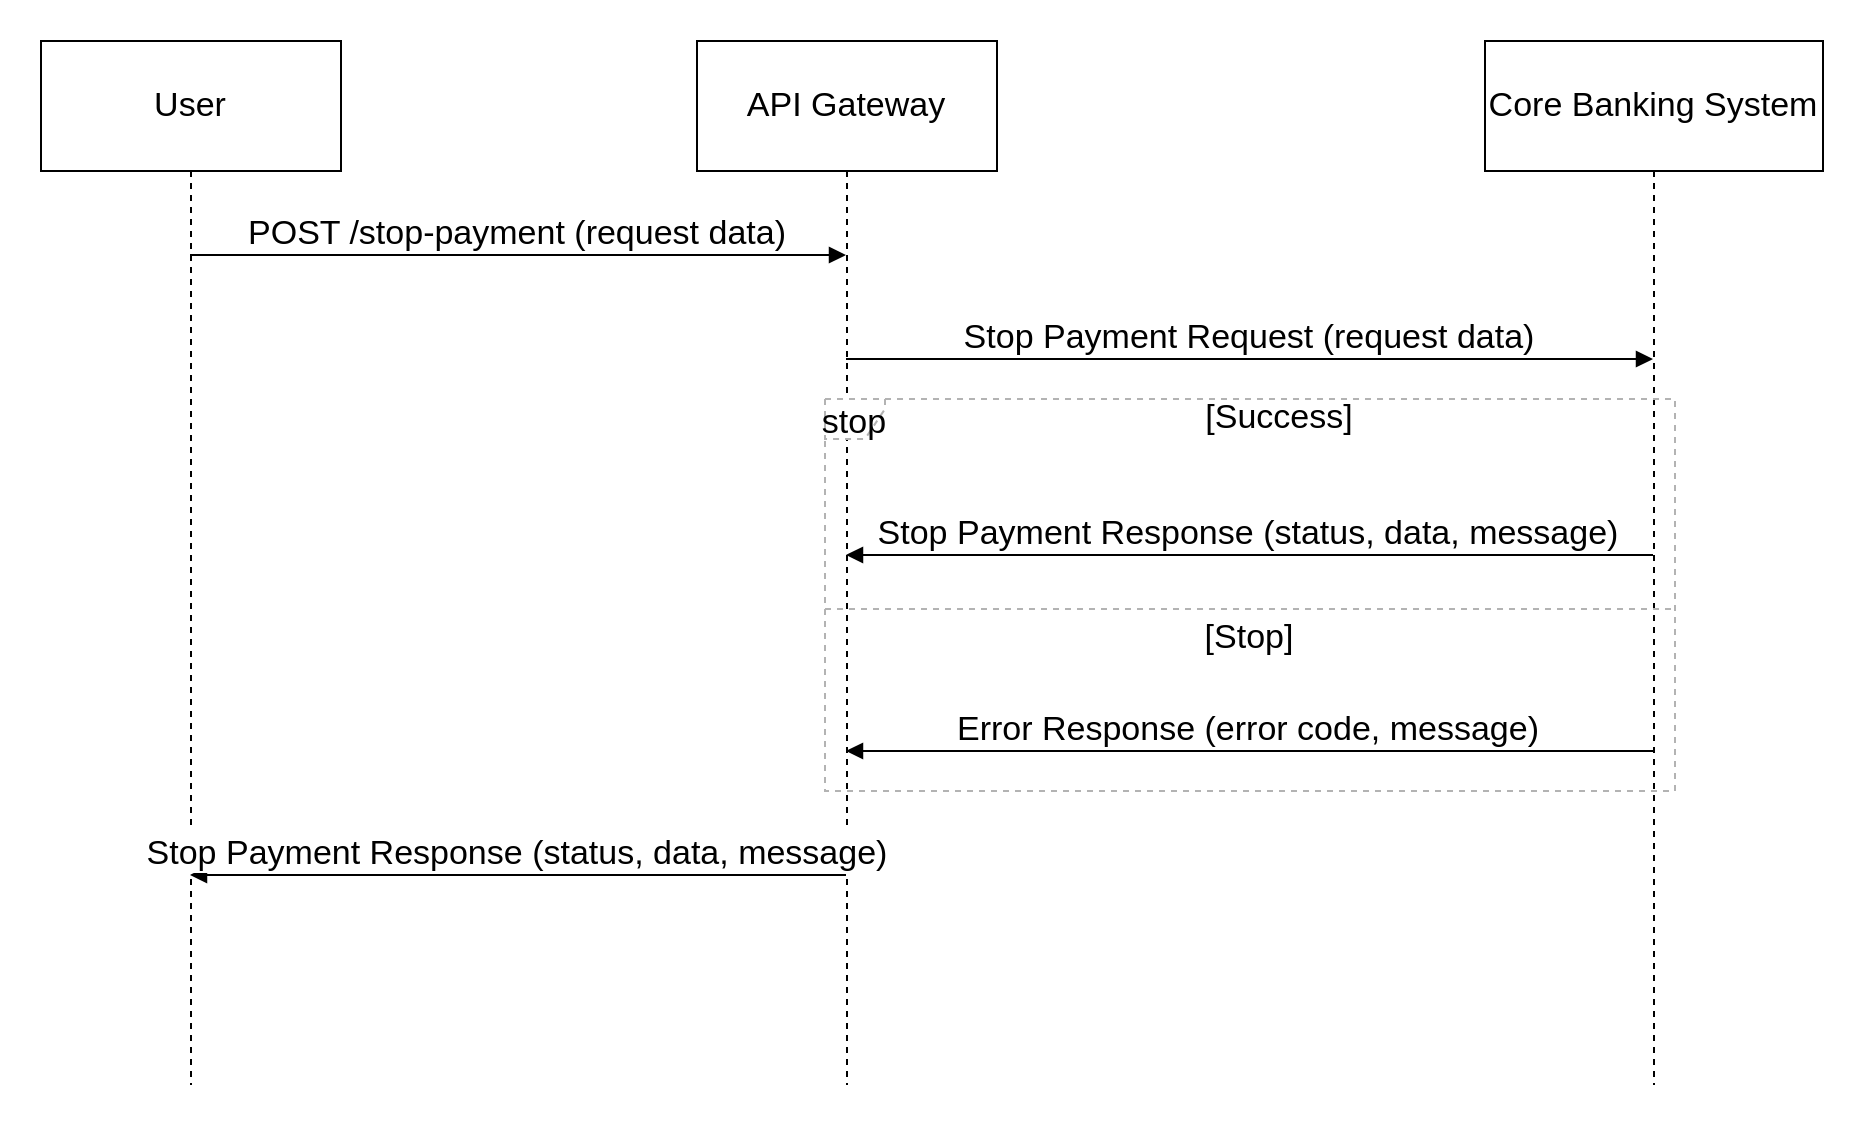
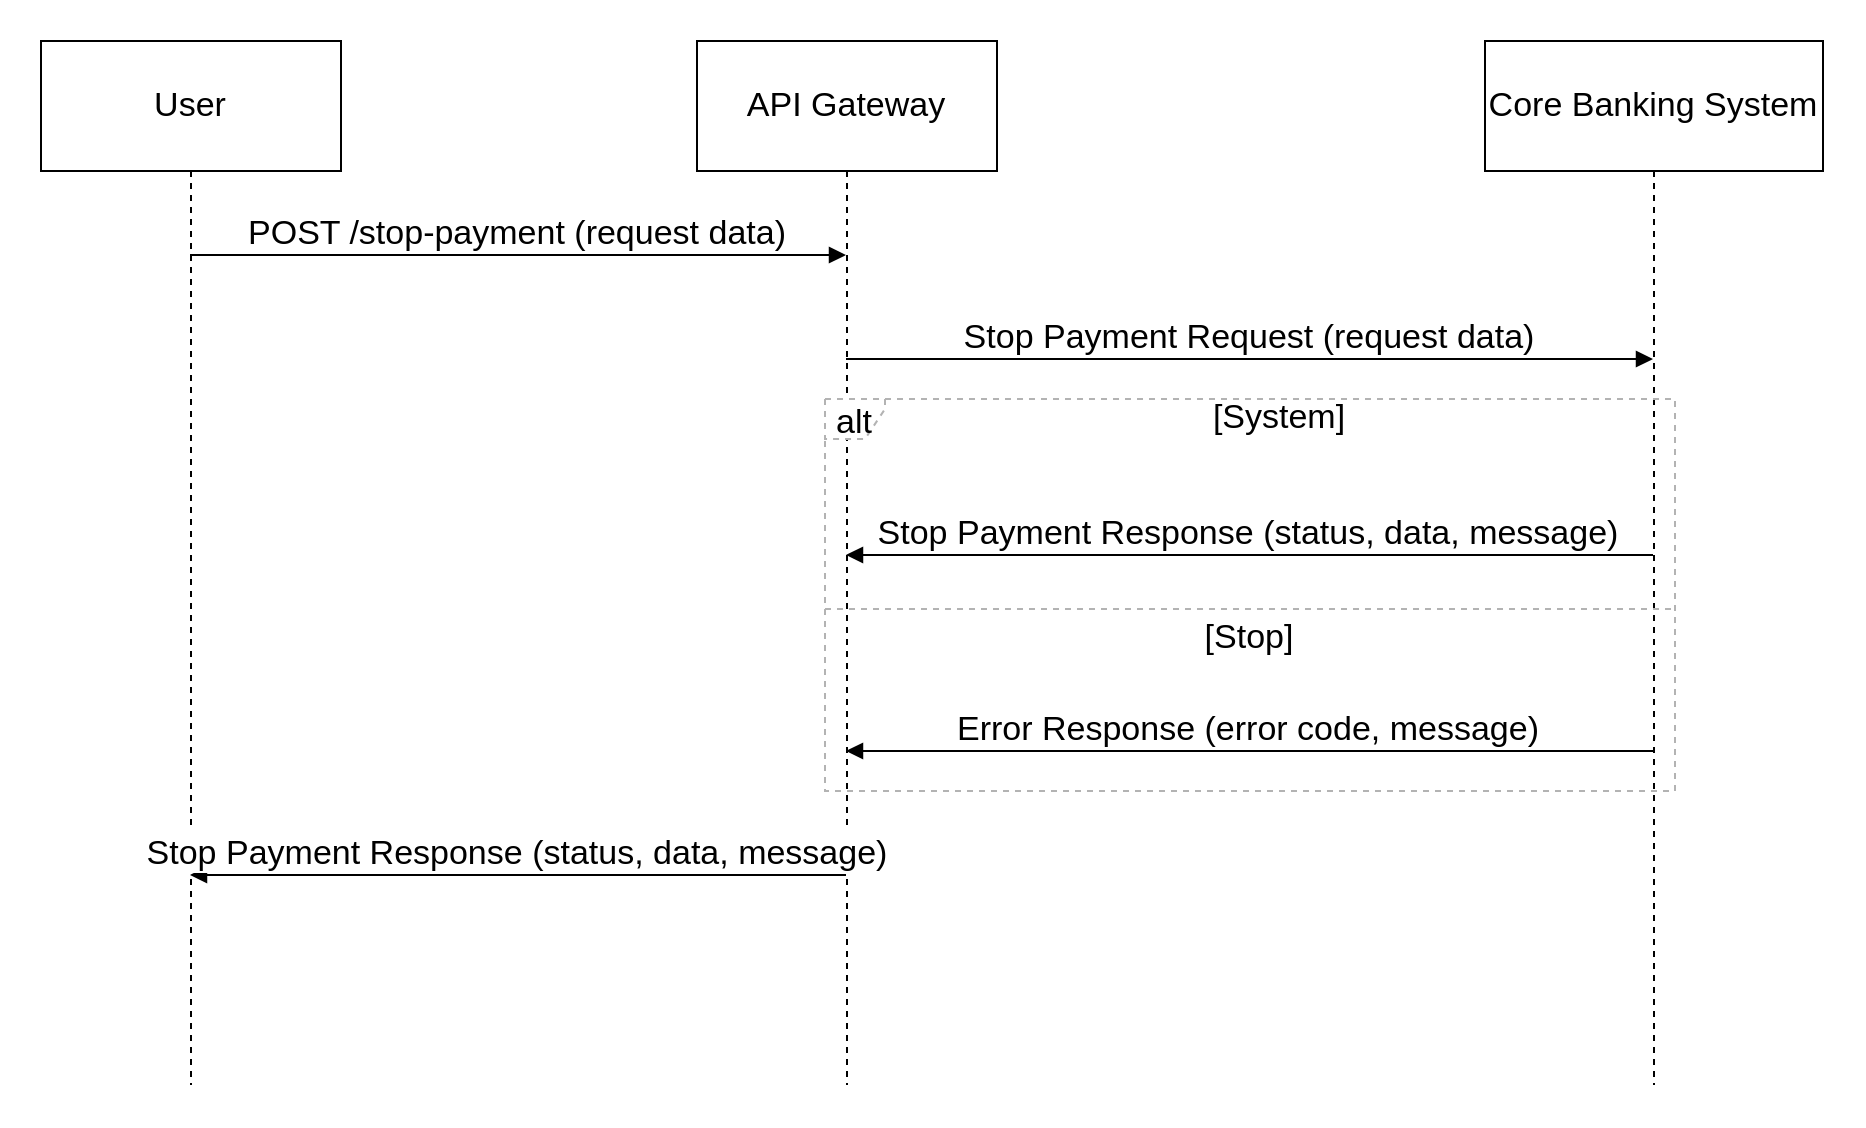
- <mxCell id="6" value="[Success]" style="text;strokeColor=none;fillColor=none;align=center;verticalAlign=middle;whiteSpace=wrap;fontSize=17;" parent="5" vertex="1"><mxGeometry x="30" width="395" height="20" as="geometry" /></mxCell>
+ <mxCell id="6" value="[System]" style="text;strokeColor=none;fillColor=none;align=center;verticalAlign=middle;whiteSpace=wrap;fontSize=17;" parent="5" vertex="1"><mxGeometry x="30" width="395" height="20" as="geometry" /></mxCell>
- <mxCell id="5" value="stop" style="shape=umlFrame;dashed=1;pointerEvents=0;dropTarget=0;strokeColor=#B3B3B3;height=20;width=30;fontSize=17;" parent="1" vertex="1"><mxGeometry x="412" y="199" width="425" height="196" as="geometry" /></mxCell>
+ <mxCell id="5" value="alt" style="shape=umlFrame;dashed=1;pointerEvents=0;dropTarget=0;strokeColor=#B3B3B3;height=20;width=30;fontSize=17;" parent="1" vertex="1"><mxGeometry x="412" y="199" width="425" height="196" as="geometry" /></mxCell>
